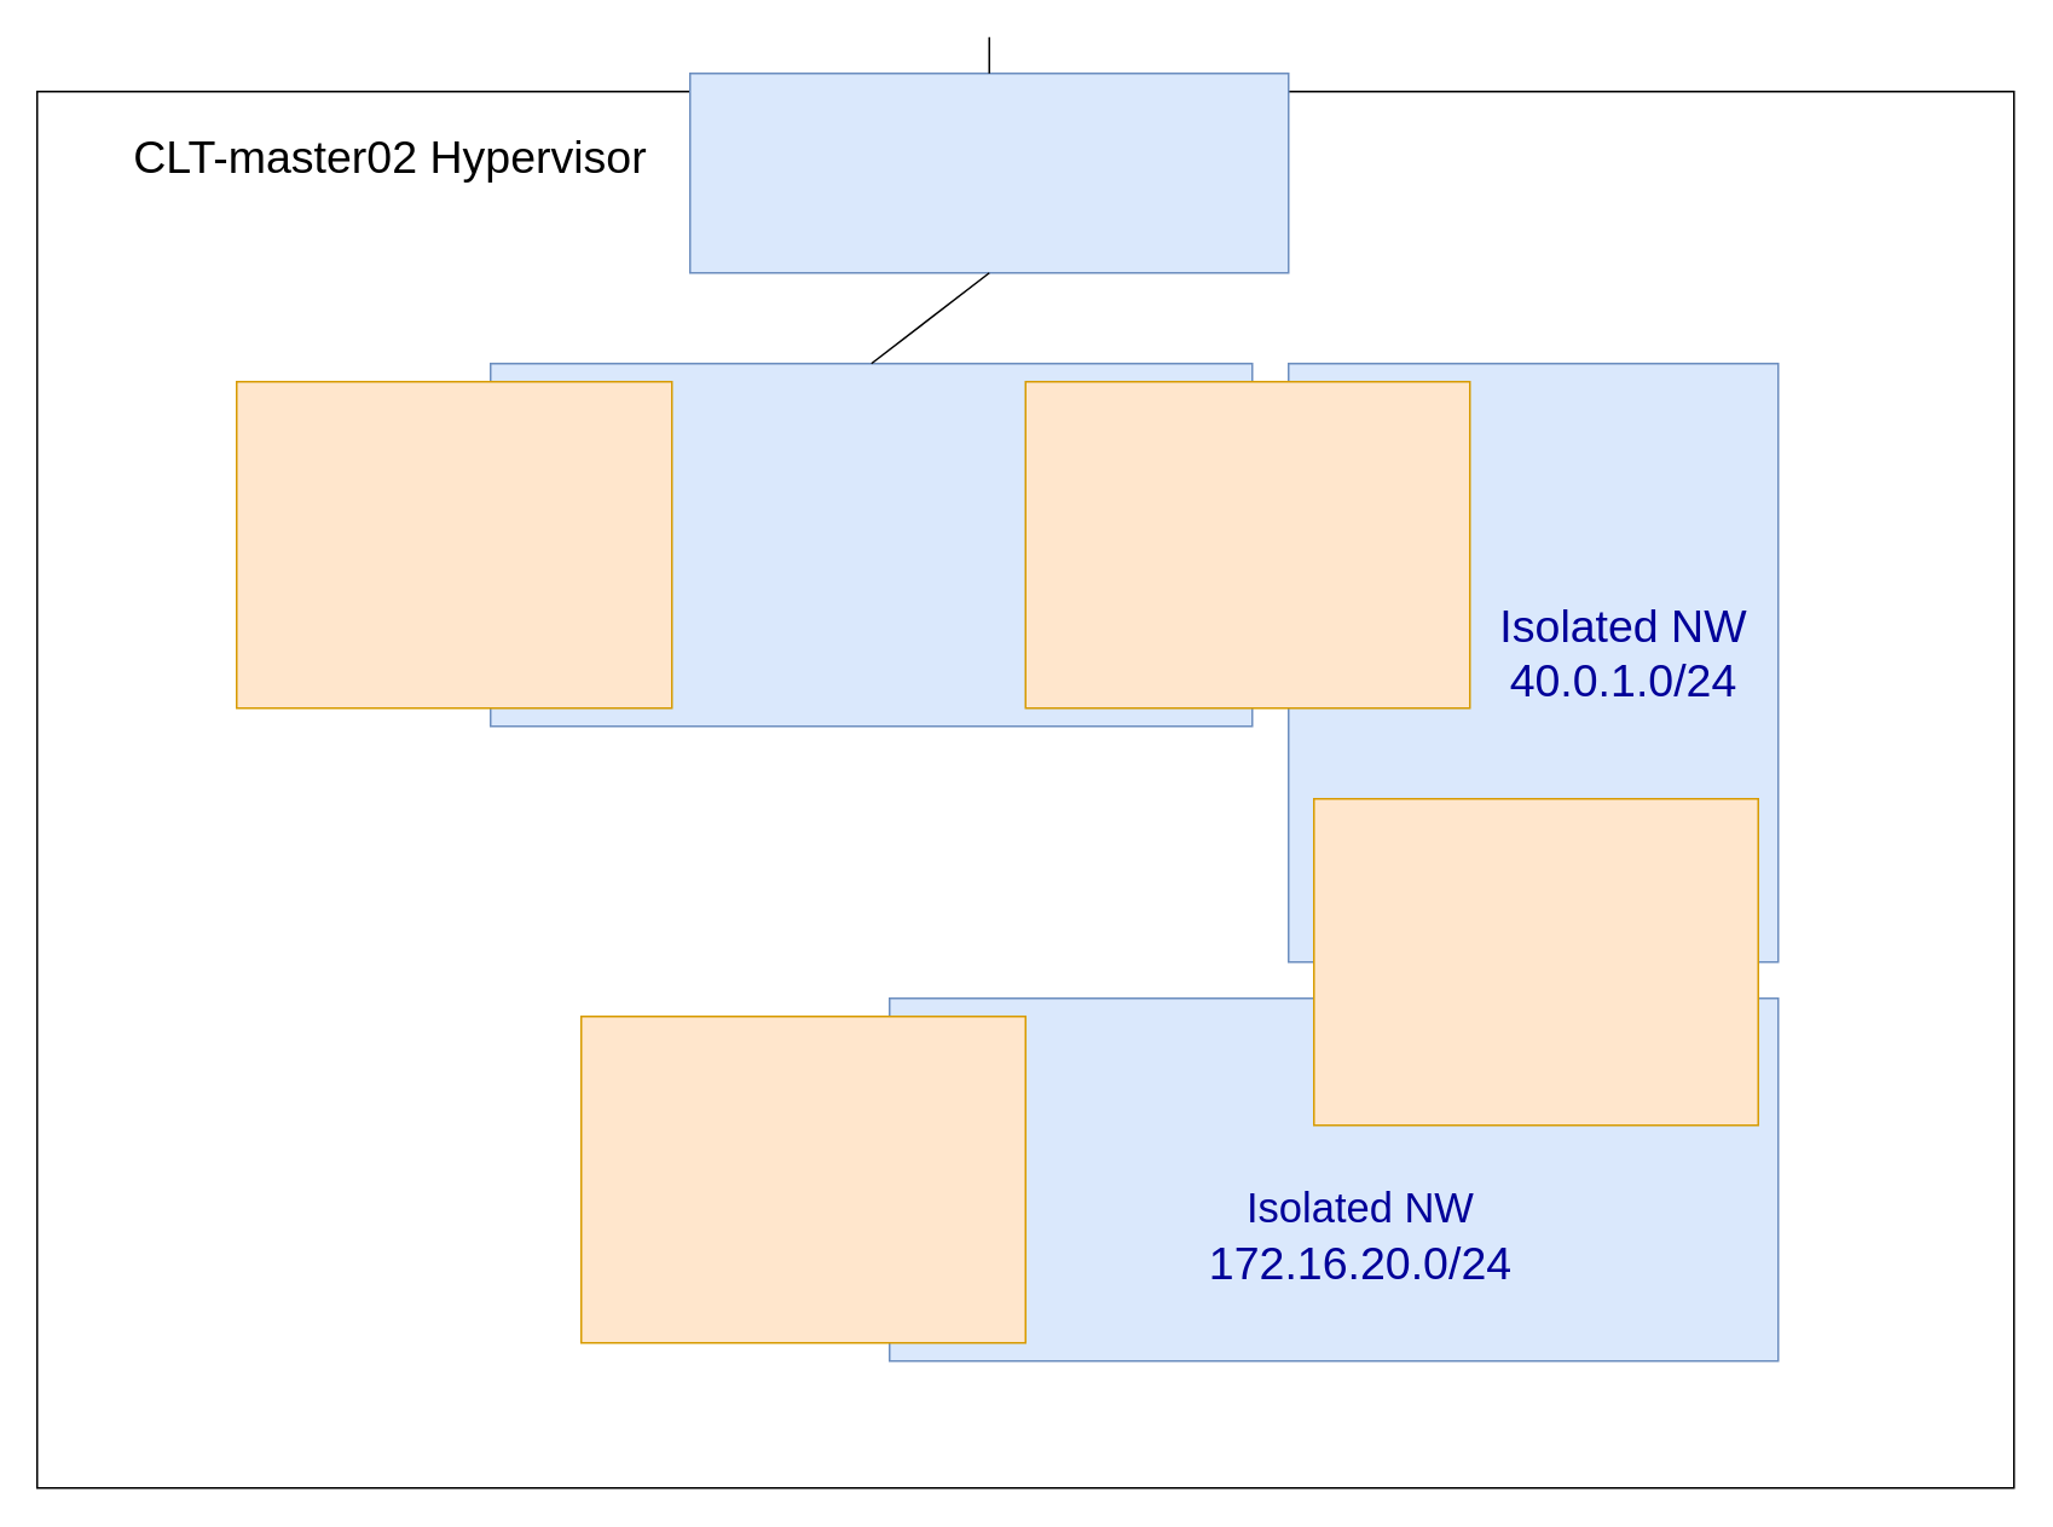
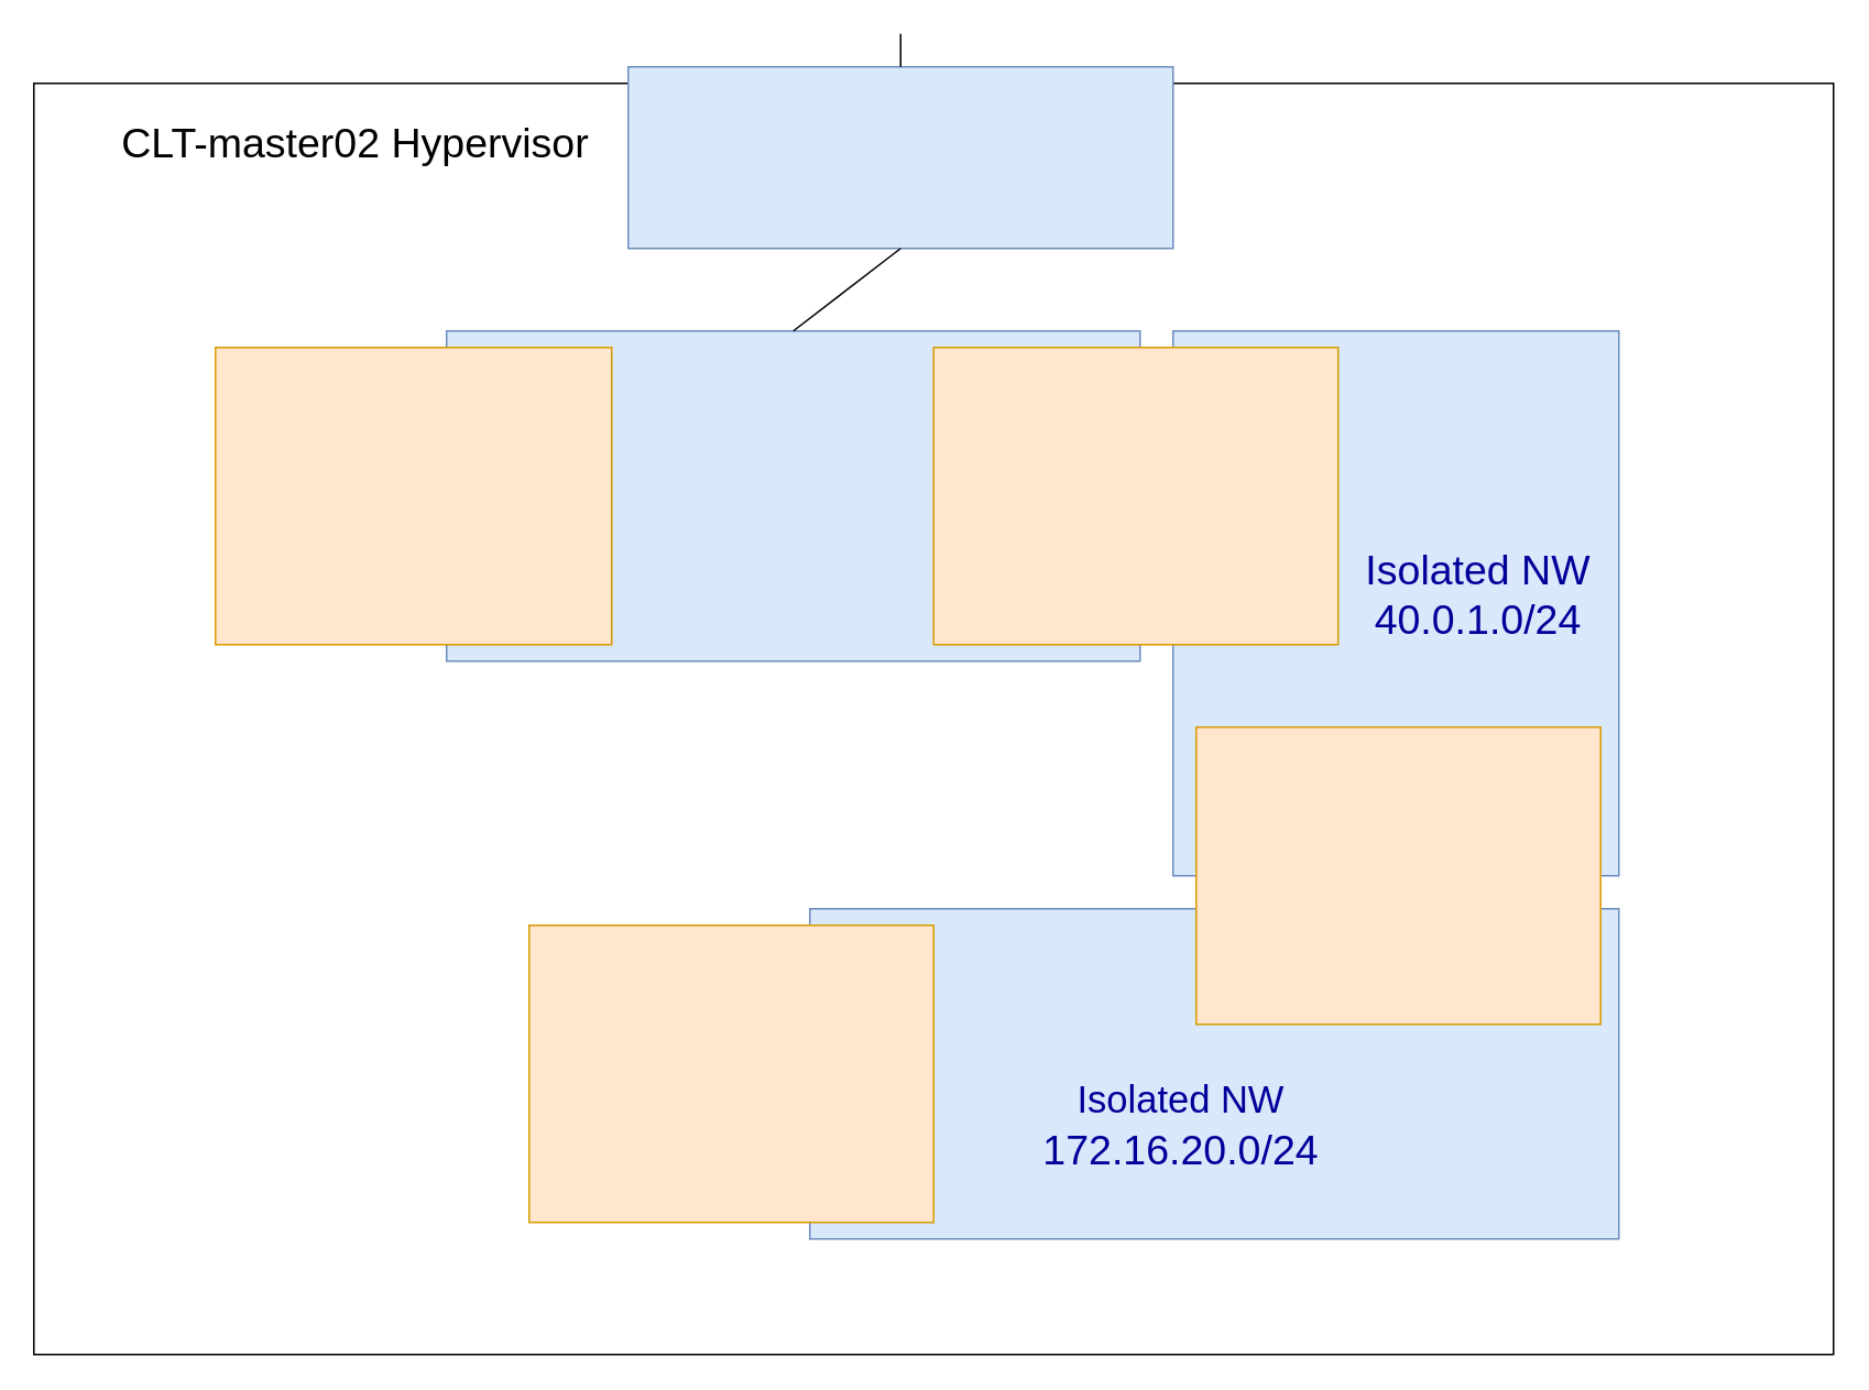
- <mxCell id="19" value="&lt;span style=&quot;font-size: 23px;&quot;&gt;Isolated NW&lt;br&gt;&lt;/span&gt;172.16.20.0/24" style="text;html=1;strokeColor=none;fillColor=none;align=center;verticalAlign=middle;whiteSpace=wrap;rounded=0;fontSize=25;fontColor=#000099;" vertex="1" parent="17"><mxGeometry x="660" y="640" width="180" height="80" as="geometry" /></mxCell>
+ <mxCell id="19" value="&lt;span style=&quot;font-size: 23px;&quot;&gt;Isolated NW&lt;br&gt;&lt;/span&gt;172.16.20.0/24" style="text;html=1;strokeColor=none;fillColor=none;align=center;verticalAlign=middle;whiteSpace=wrap;rounded=0;fontSize=25;fontColor=#000099;" vertex="1" parent="17"><mxGeometry x="625" y="640" width="180" height="80" as="geometry" /></mxCell>
